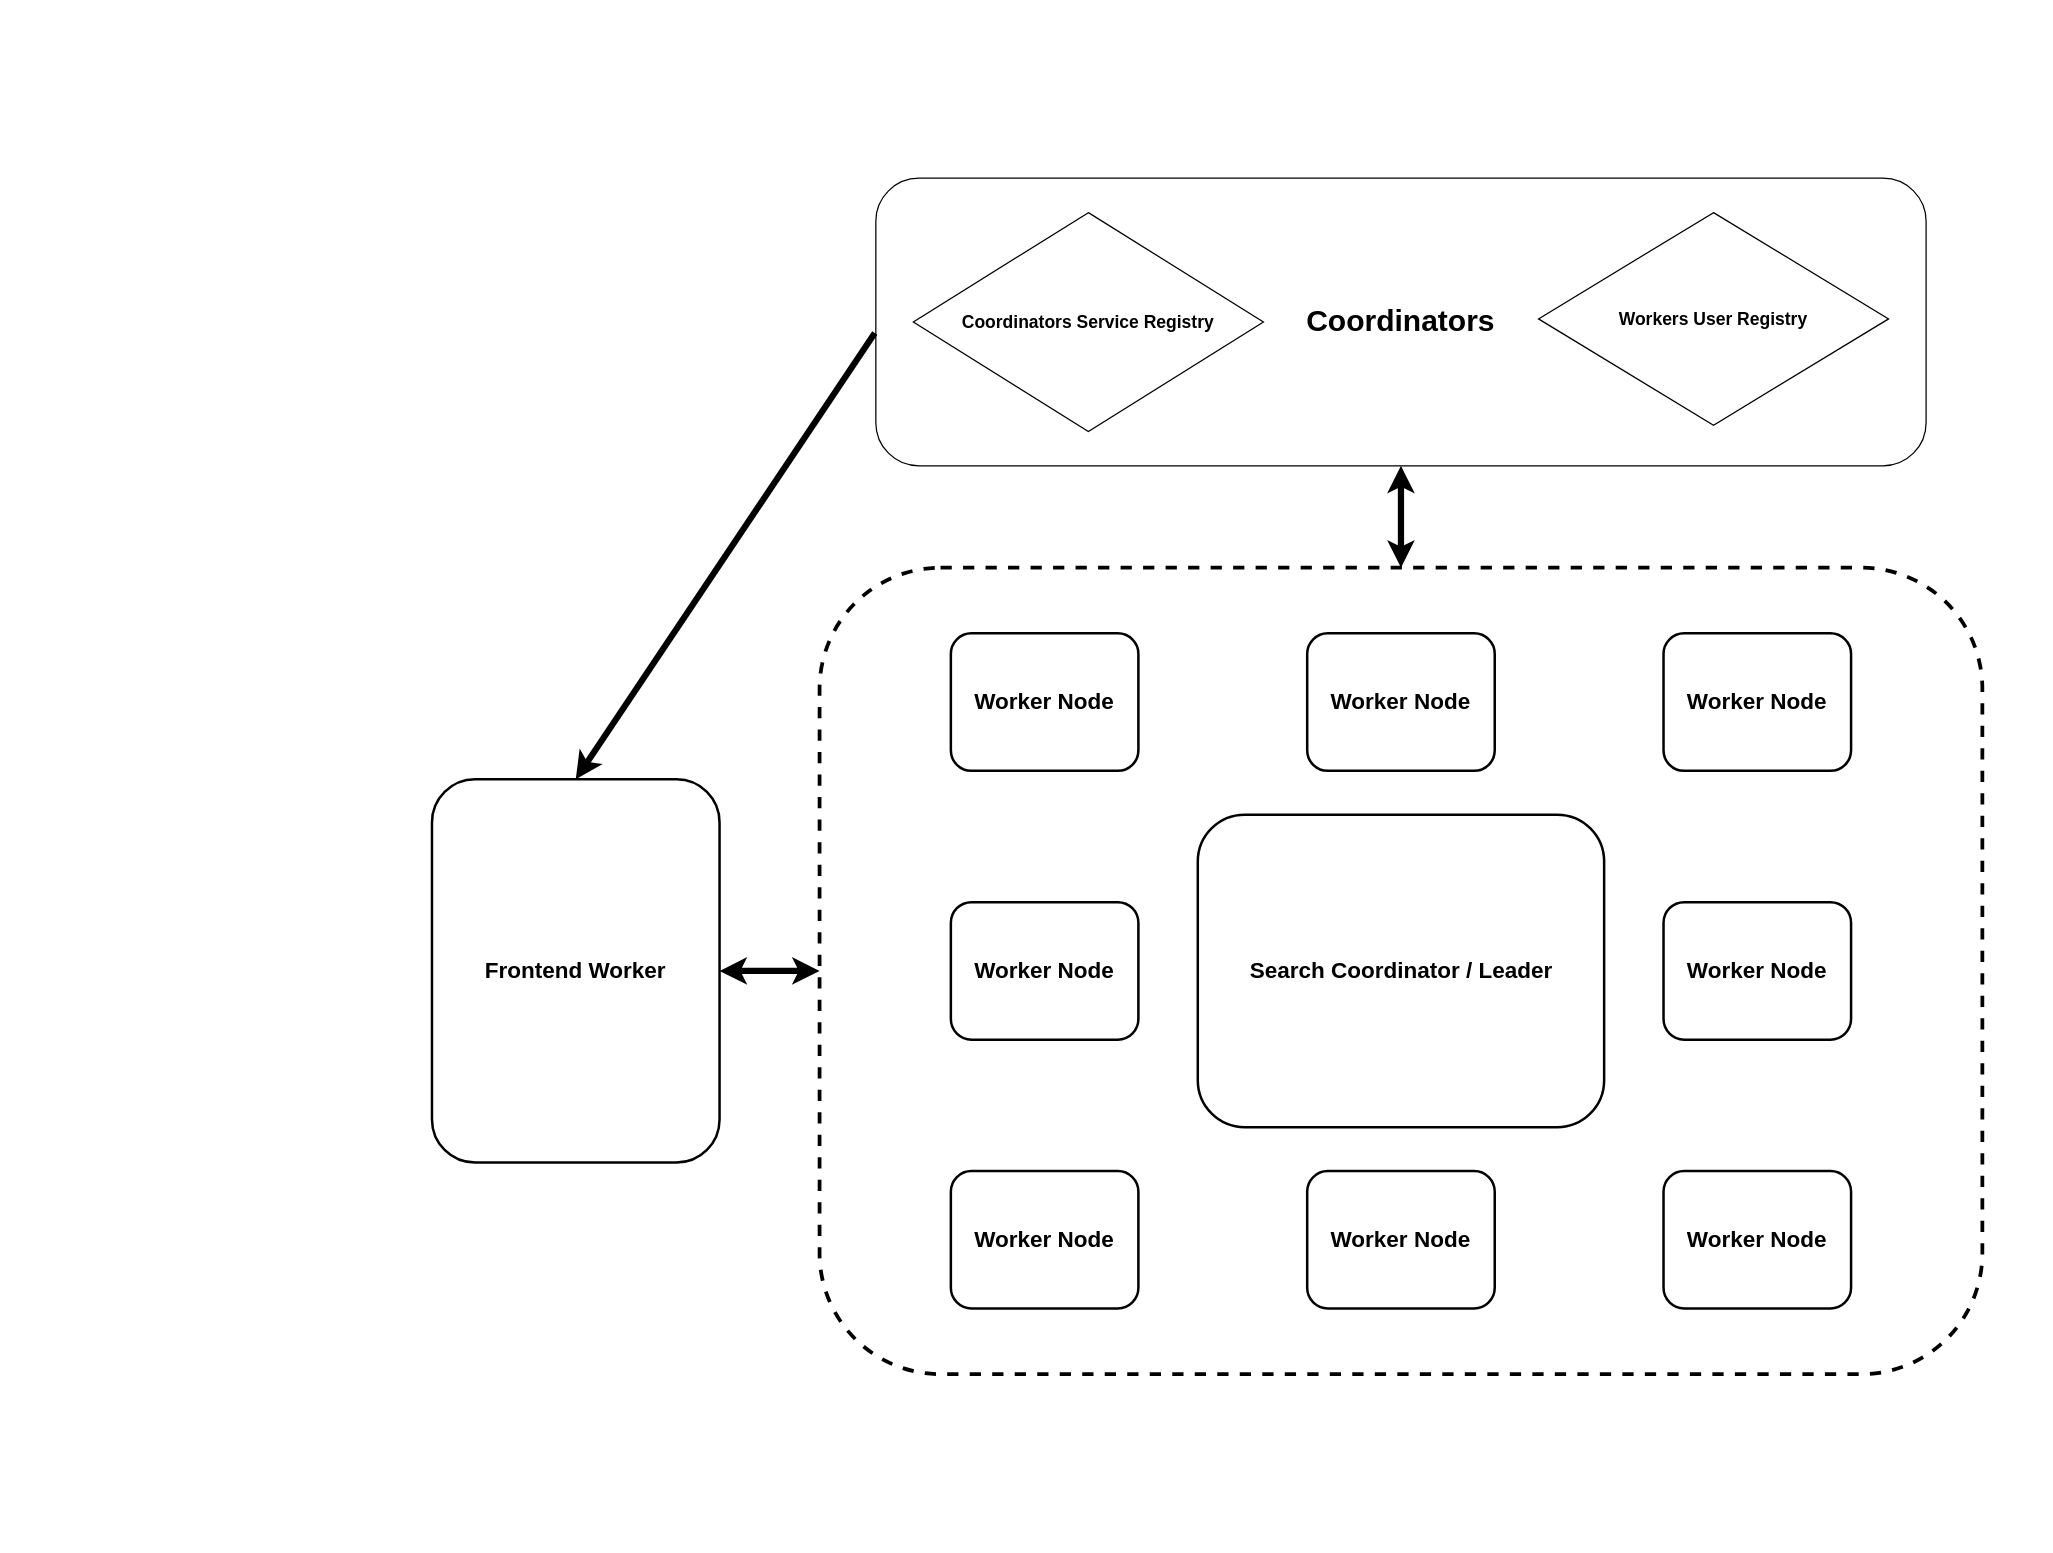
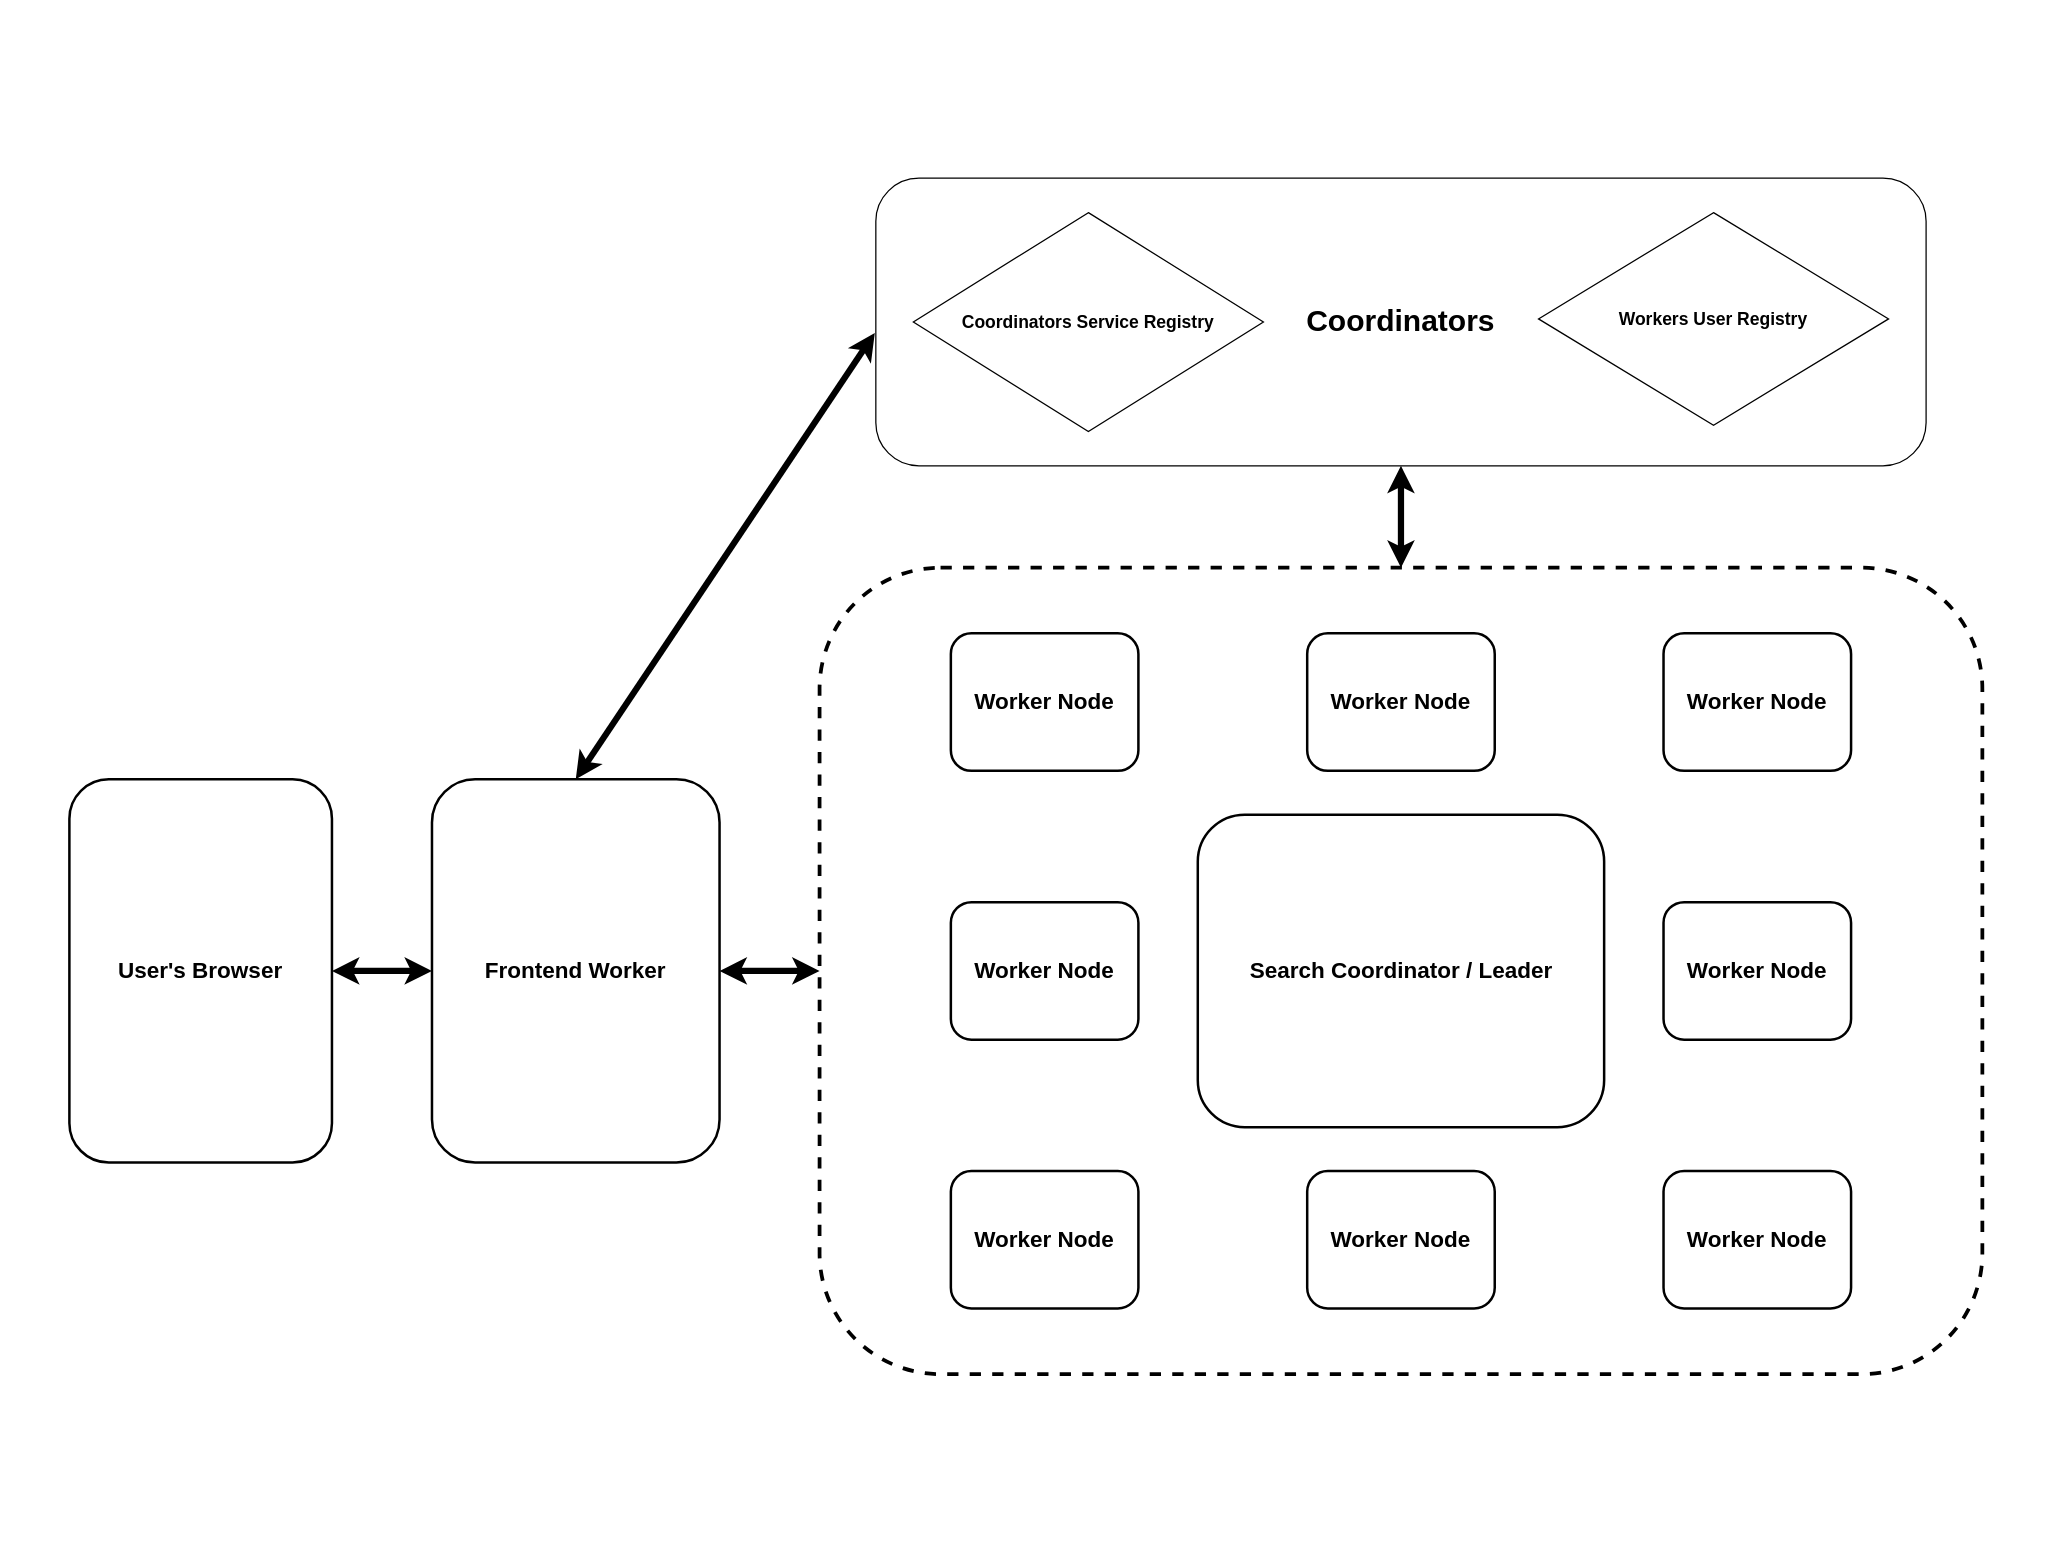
- <mxCell id="19" style="rounded=0;orthogonalLoop=1;jettySize=auto;html=1;exitX=0.5;exitY=0;exitDx=0;exitDy=0;entryX=-0.001;entryY=0.538;entryDx=0;entryDy=0;entryPerimeter=0;strokeWidth=5;startArrow=classic;startFill=1;endArrow=none;" edge="1" parent="1" source="3" target="15"><mxGeometry relative="1" as="geometry" /></mxCell>
+ <mxCell id="19" style="rounded=0;orthogonalLoop=1;jettySize=auto;html=1;exitX=0.5;exitY=0;exitDx=0;exitDy=0;entryX=-0.001;entryY=0.538;entryDx=0;entryDy=0;entryPerimeter=0;strokeWidth=5;startArrow=classic;startFill=1;" edge="1" parent="1" source="3" target="15"><mxGeometry relative="1" as="geometry" /></mxCell>
+ <mxCell id="21" value="&lt;span style=&quot;font-size: 18px;&quot;&gt;&lt;b&gt;User's Browser&lt;/b&gt;&lt;/span&gt;" style="rounded=1;whiteSpace=wrap;html=1;strokeWidth=2;" vertex="1" parent="1"><mxGeometry x="55" y="622.75" width="210" height="306.5" as="geometry" /></mxCell>
+ <mxCell id="20" style="edgeStyle=orthogonalEdgeStyle;rounded=0;orthogonalLoop=1;jettySize=auto;html=1;exitX=1;exitY=0.5;exitDx=0;exitDy=0;entryX=0;entryY=0.5;entryDx=0;entryDy=0;startArrow=classic;startFill=1;strokeWidth=5;" edge="1" parent="1" source="21" target="3"><mxGeometry relative="1" as="geometry" /></mxCell>
